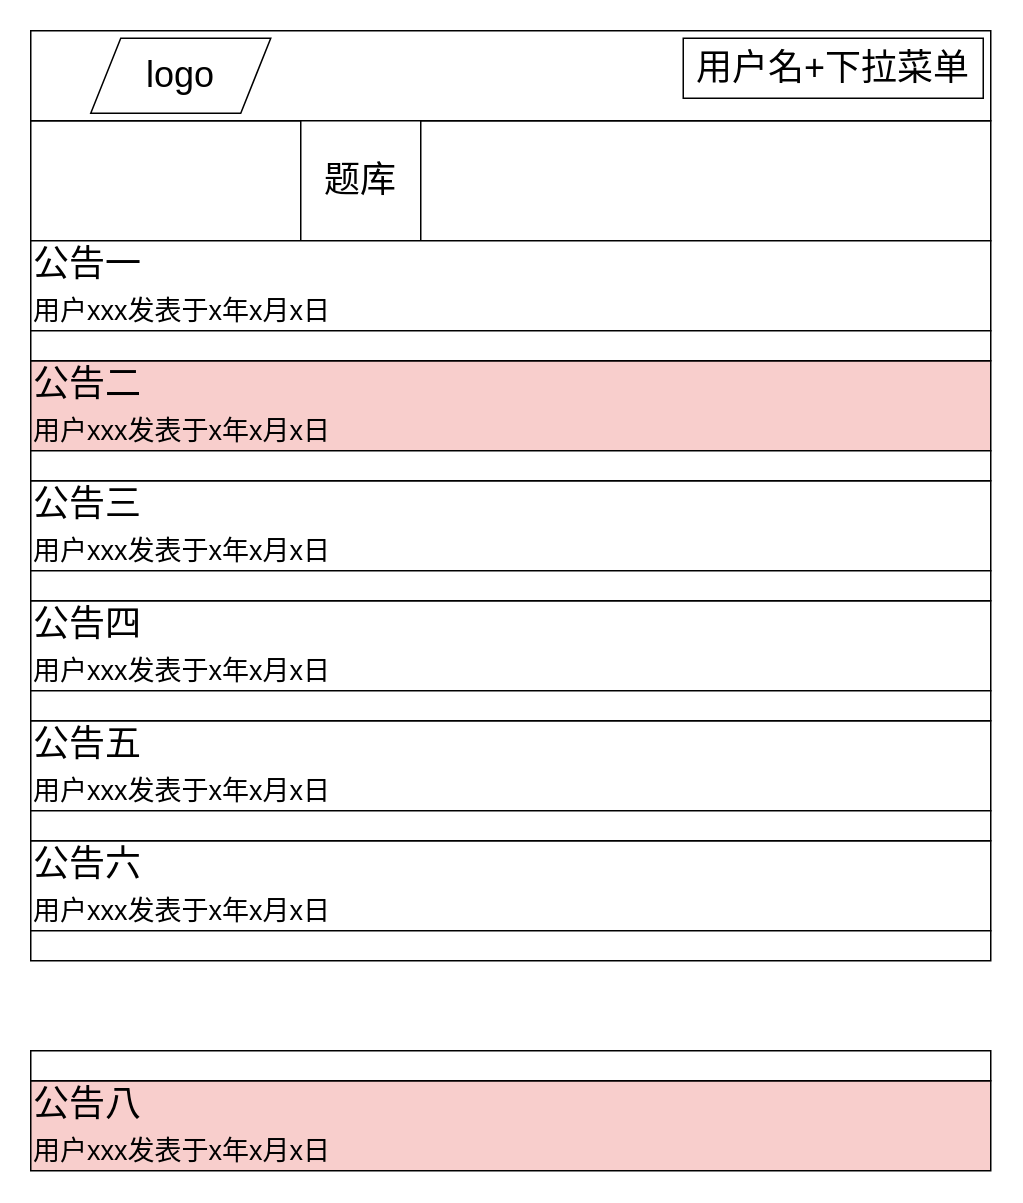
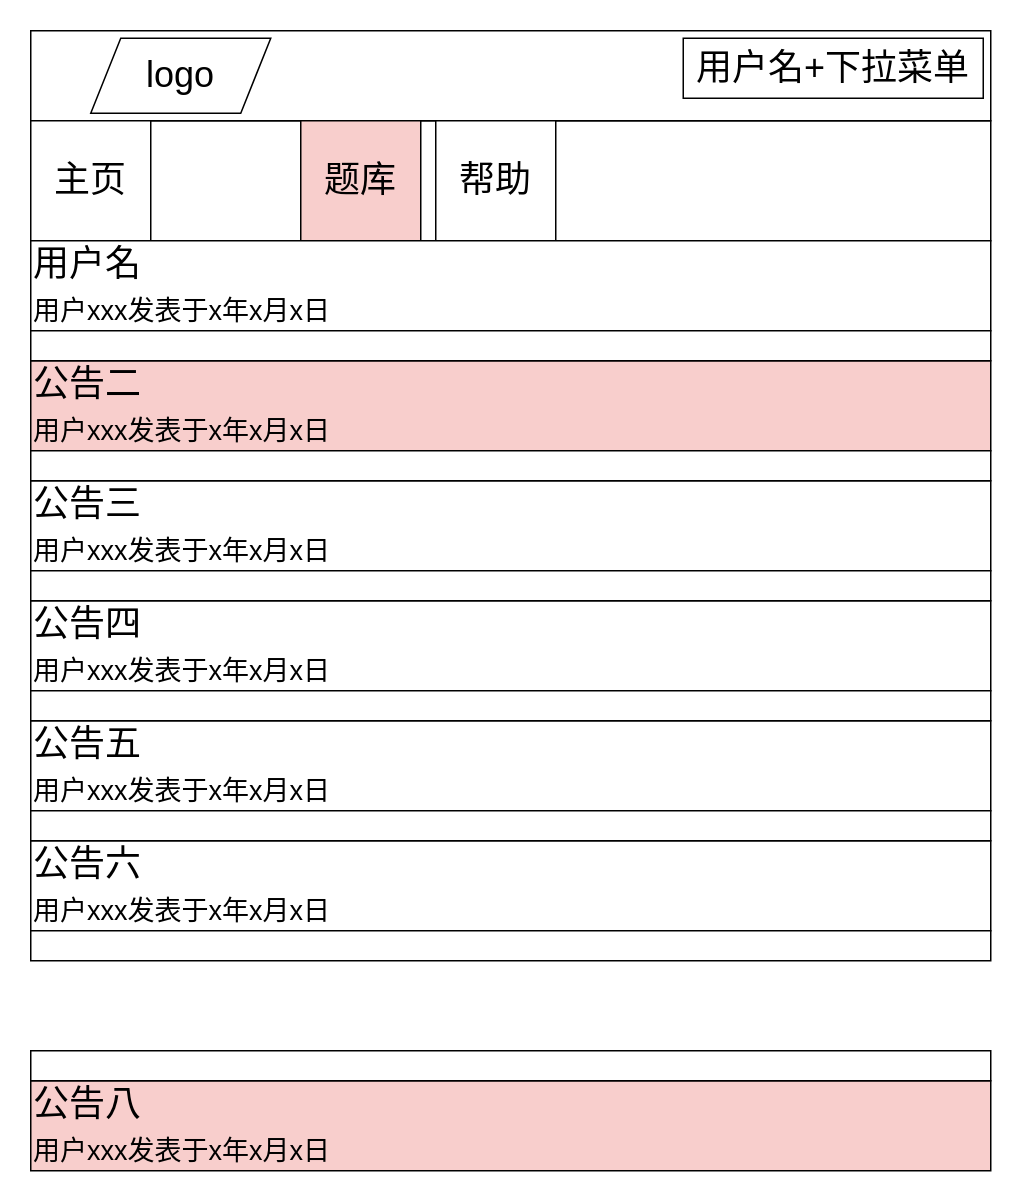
+ <mxCell id="6" value="主页" style="whiteSpace=wrap;html=1;aspect=fixed;fontSize=24;" parent="1" vertex="1"><mxGeometry x="20" y="80" width="80" height="80" as="geometry" /></mxCell>
- <mxCell id="7" value="题库" style="whiteSpace=wrap;html=1;aspect=fixed;fontSize=24;" parent="1" vertex="1"><mxGeometry x="200" y="80" width="80" height="80" as="geometry" /></mxCell>
+ <mxCell id="7" value="题库" style="whiteSpace=wrap;html=1;aspect=fixed;fontSize=24;fillColor=#f8cecc;" parent="1" vertex="1"><mxGeometry x="200" y="80" width="80" height="80" as="geometry" /></mxCell>
+ <mxCell id="8" value="帮助" style="whiteSpace=wrap;html=1;aspect=fixed;fontSize=24;" parent="1" vertex="1"><mxGeometry x="290" y="80" width="80" height="80" as="geometry" /></mxCell>
- <mxCell id="9" value="&lt;font style=&quot;font-size: 24px;&quot;&gt;公告一&lt;br&gt;&lt;span style=&quot;font-size: 18px;&quot;&gt;用户xxx发表于x年x月x日&lt;/span&gt;&lt;br&gt;&lt;/font&gt;" style="rounded=0;whiteSpace=wrap;html=1;align=left;" parent="1" vertex="1"><mxGeometry x="20" y="160" width="640" height="60" as="geometry" /></mxCell>
+ <mxCell id="9" value="&lt;font style=&quot;font-size: 24px;&quot;&gt;用户名&lt;br&gt;&lt;span style=&quot;font-size: 18px;&quot;&gt;用户xxx发表于x年x月x日&lt;/span&gt;&lt;br&gt;&lt;/font&gt;" style="rounded=0;whiteSpace=wrap;html=1;align=left;" parent="1" vertex="1"><mxGeometry x="20" y="160" width="640" height="60" as="geometry" /></mxCell>
